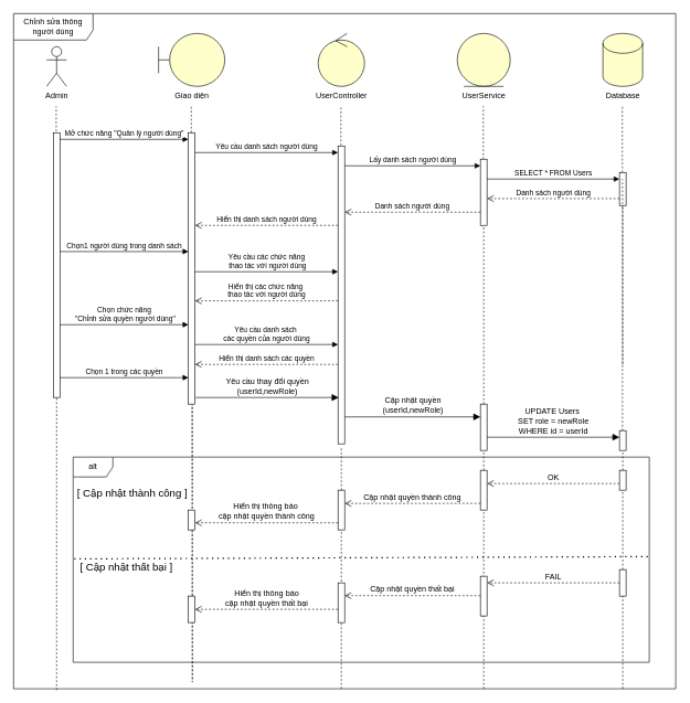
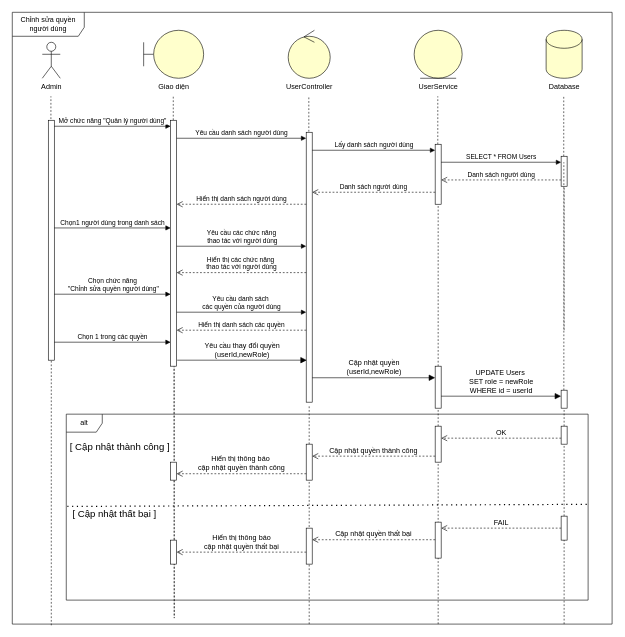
- <mxCell id="66" value="Chỉnh sửa thông người dùng" style="shape=umlFrame;whiteSpace=wrap;html=1;pointerEvents=0;width=120;height=40;" vertex="1" parent="1"><mxGeometry x="20" y="20" width="1000" height="1020" as="geometry" /></mxCell>
+ <mxCell id="66" value="Chỉnh sửa quyền người dùng" style="shape=umlFrame;whiteSpace=wrap;html=1;pointerEvents=0;width=120;height=40;" vertex="1" parent="1"><mxGeometry x="20" y="20" width="1000" height="1020" as="geometry" /></mxCell>
